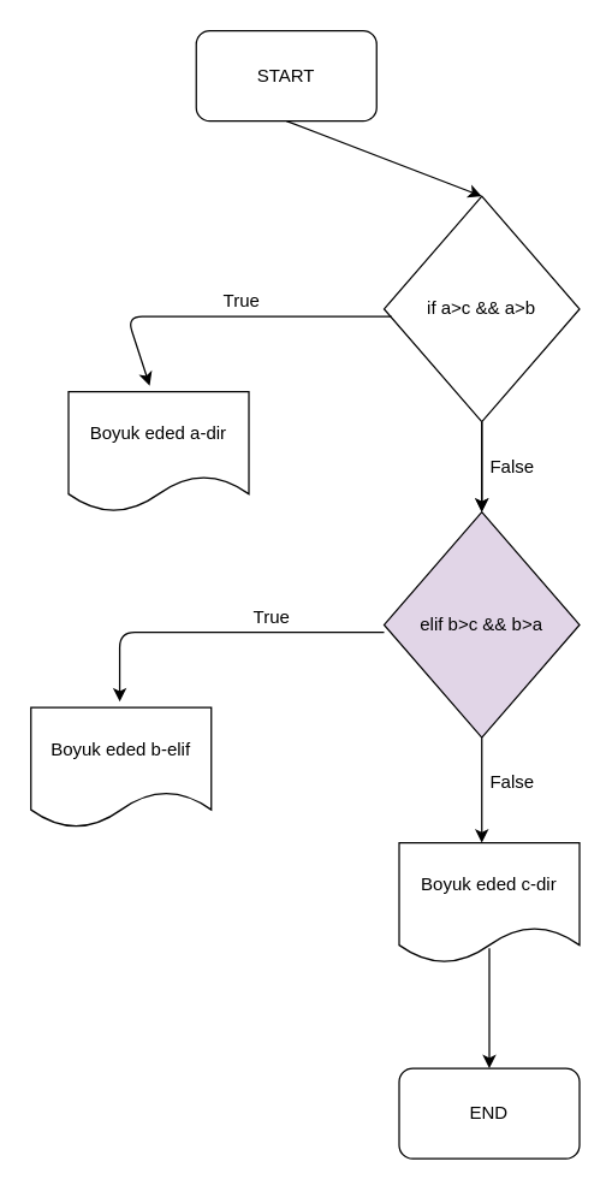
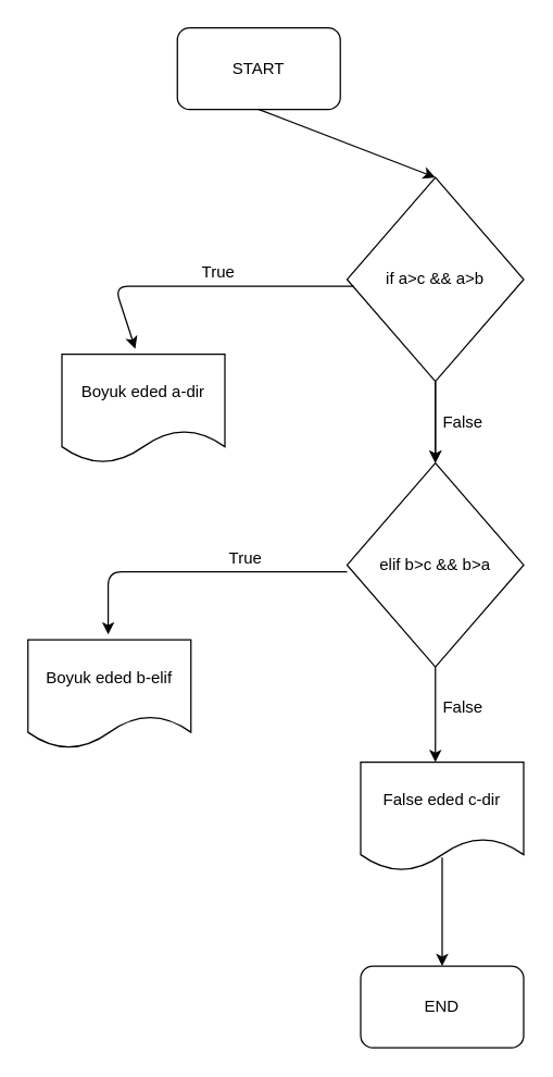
- <mxCell id="8" value="elif b&amp;gt;c &amp;amp;&amp;amp; b&amp;gt;a" style="rhombus;whiteSpace=wrap;html=1;fillColor=#e1d5e7;" vertex="1" parent="1"><mxGeometry x="255" y="340" width="130" height="150" as="geometry" /></mxCell>
+ <mxCell id="8" value="elif b&amp;gt;c &amp;amp;&amp;amp; b&amp;gt;a" style="rhombus;whiteSpace=wrap;html=1;" vertex="1" parent="1"><mxGeometry x="255" y="340" width="130" height="150" as="geometry" /></mxCell>
- <mxCell id="13" value="Boyuk eded c-dir" style="shape=document;whiteSpace=wrap;html=1;boundedLbl=1;" vertex="1" parent="1"><mxGeometry x="265" y="560" width="120" height="80" as="geometry" /></mxCell>
+ <mxCell id="13" value="False eded c-dir" style="shape=document;whiteSpace=wrap;html=1;boundedLbl=1;" vertex="1" parent="1"><mxGeometry x="265" y="560" width="120" height="80" as="geometry" /></mxCell>
